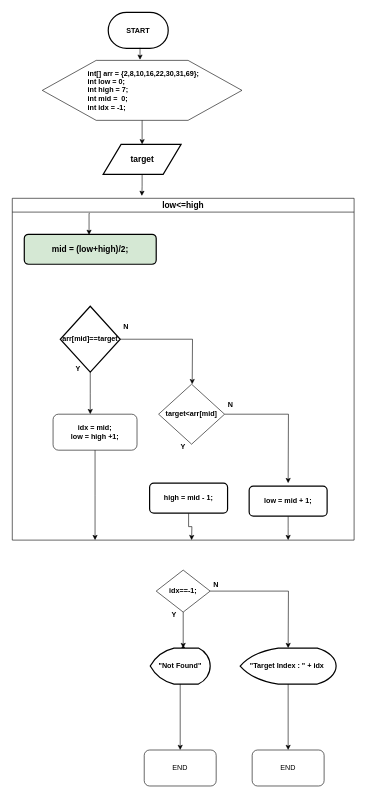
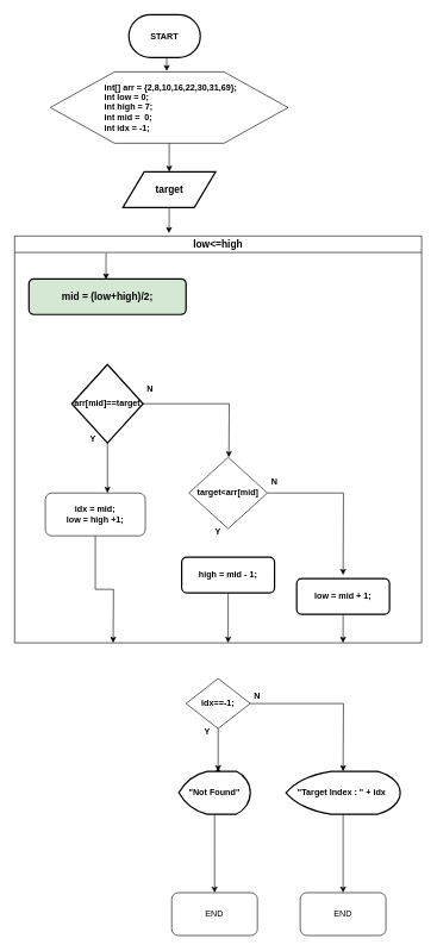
- <mxCell id="13" value="&lt;b&gt;idx = mid;&lt;br&gt;low = high +1;&lt;/b&gt;" style="rounded=1;whiteSpace=wrap;html=1;" vertex="1" parent="8"><mxGeometry x="68" y="360" width="140" height="60" as="geometry" /></mxCell>
+ <mxCell id="13" value="&lt;b&gt;idx = mid;&lt;br&gt;low = high +1;&lt;/b&gt;" style="rounded=1;whiteSpace=wrap;html=1;" vertex="1" parent="8"><mxGeometry x="43" y="360" width="140" height="60" as="geometry" /></mxCell>
- <mxCell id="17" value="&lt;div&gt;&lt;b&gt;high = mid - 1;&lt;/b&gt;&lt;/div&gt;" style="rounded=1;whiteSpace=wrap;html=1;absoluteArcSize=1;arcSize=14;strokeWidth=2;" vertex="1" parent="8"><mxGeometry x="229" y="475" width="130" height="50" as="geometry" /></mxCell>
+ <mxCell id="17" value="&lt;div&gt;&lt;b&gt;high = mid - 1;&lt;/b&gt;&lt;/div&gt;" style="rounded=1;whiteSpace=wrap;html=1;absoluteArcSize=1;arcSize=14;strokeWidth=2;" vertex="1" parent="8"><mxGeometry x="234" y="450" width="130" height="50" as="geometry" /></mxCell>
